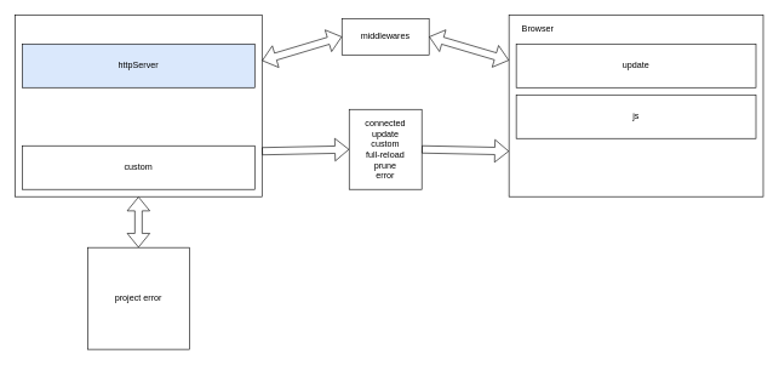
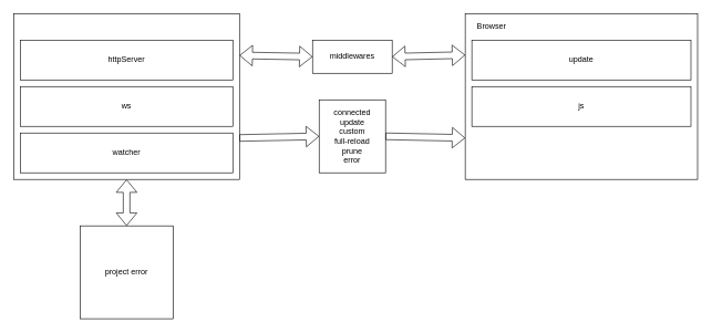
- <mxCell id="15" value="middlewares" style="rounded=0;whiteSpace=wrap;html=1;" parent="1" vertex="1"><mxGeometry x="470" y="25" width="120" height="50" as="geometry" /></mxCell>
+ <mxCell id="15" value="middlewares" style="rounded=0;whiteSpace=wrap;html=1;" parent="1" vertex="1"><mxGeometry x="470" y="60" width="120" height="50" as="geometry" /></mxCell>
- <mxCell id="7" value="httpServer" style="rounded=0;whiteSpace=wrap;html=1;fillColor=#dae8fc;" parent="1" vertex="1"><mxGeometry x="30" y="60" width="320" height="60" as="geometry" /></mxCell>
+ <mxCell id="7" value="httpServer" style="rounded=0;whiteSpace=wrap;html=1;" parent="1" vertex="1"><mxGeometry x="30" y="60" width="320" height="60" as="geometry" /></mxCell>
+ <mxCell id="6" value="ws" style="rounded=0;whiteSpace=wrap;html=1;" parent="1" vertex="1"><mxGeometry x="30" y="130" width="320" height="60" as="geometry" /></mxCell>
- <mxCell id="5" value="custom" style="rounded=0;whiteSpace=wrap;html=1;" parent="1" vertex="1"><mxGeometry x="30" y="200" width="320" height="60" as="geometry" /></mxCell>
+ <mxCell id="5" value="watcher" style="rounded=0;whiteSpace=wrap;html=1;" parent="1" vertex="1"><mxGeometry x="30" y="200" width="320" height="60" as="geometry" /></mxCell>
